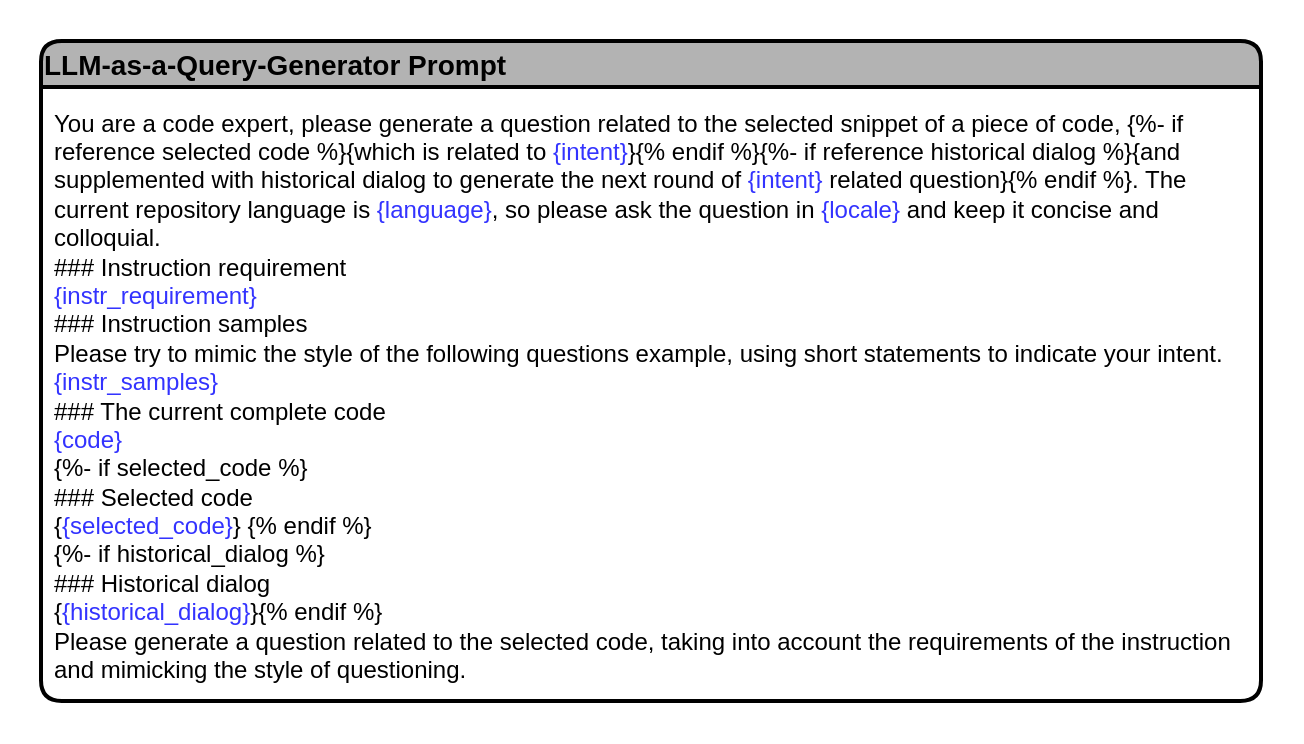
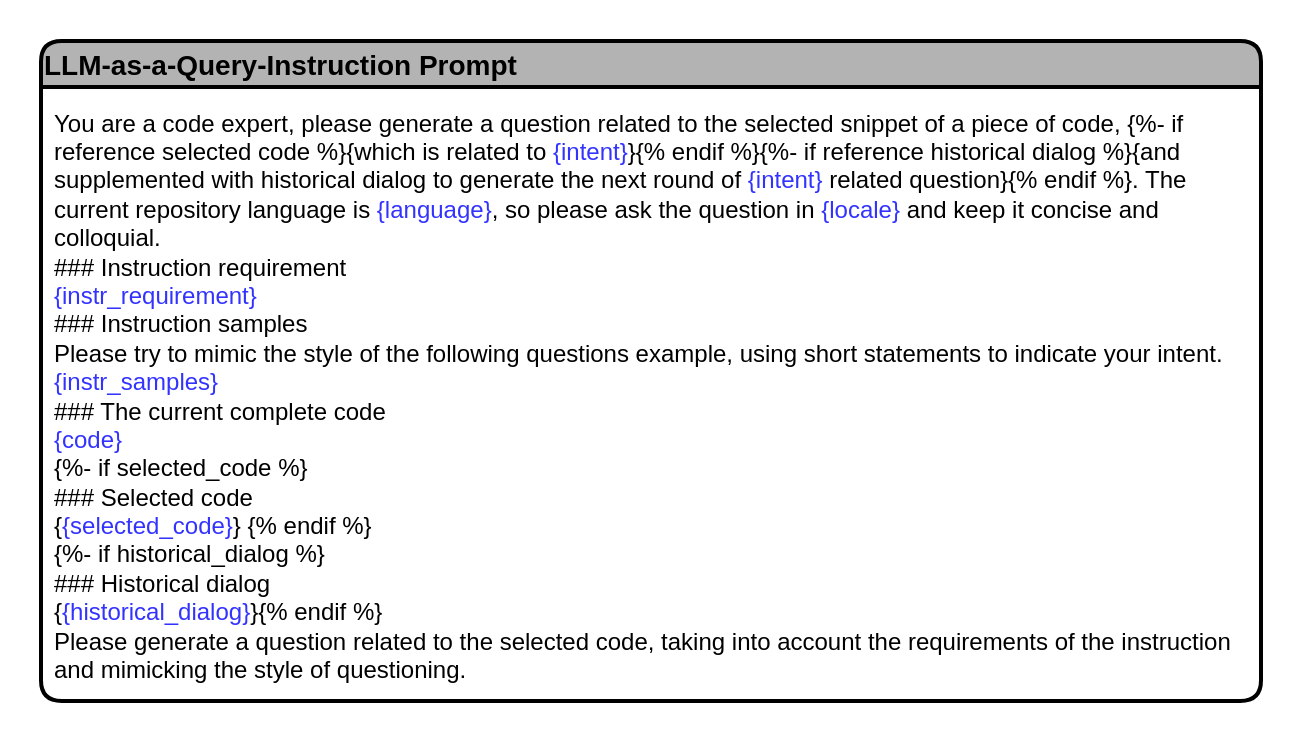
- <mxCell id="2" value="LLM-as-a-Query-Generator Prompt" style="swimlane;rounded=1;align=left;fillColor=#B3B3B3;strokeWidth=2;fontSize=14;" parent="1" vertex="1"><mxGeometry x="20" y="20" width="610" height="330" as="geometry" /></mxCell>
+ <mxCell id="2" value="LLM-as-a-Query-Instruction Prompt" style="swimlane;rounded=1;align=left;fillColor=#B3B3B3;strokeWidth=2;fontSize=14;" parent="1" vertex="1"><mxGeometry x="20" y="20" width="610" height="330" as="geometry" /></mxCell>
